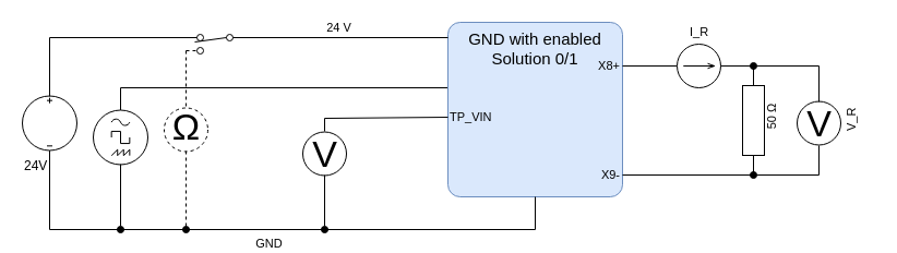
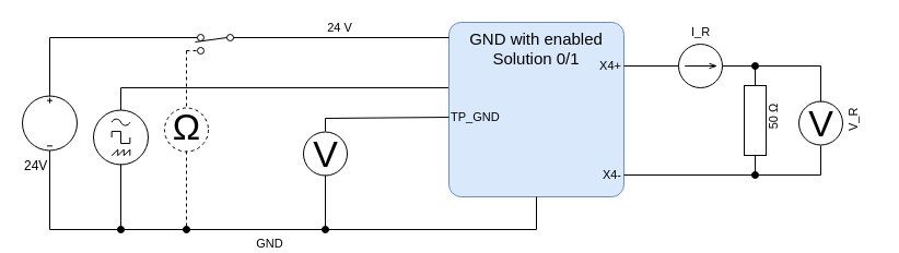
- <mxCell id="30" value="X8+" style="text;html=1;strokeColor=none;fillColor=none;align=right;verticalAlign=middle;whiteSpace=wrap;rounded=0;fontSize=11;" parent="1" vertex="1"><mxGeometry x="530" y="51.5" width="40" height="17" as="geometry" /></mxCell>
+ <mxCell id="30" value="X4+" style="text;html=1;strokeColor=none;fillColor=none;align=right;verticalAlign=middle;whiteSpace=wrap;rounded=0;fontSize=11;" parent="1" vertex="1"><mxGeometry x="530" y="51.5" width="40" height="17" as="geometry" /></mxCell>
- <mxCell id="6" value="TP_VIN" style="text;html=1;strokeColor=none;fillColor=none;align=left;verticalAlign=middle;whiteSpace=wrap;rounded=0;fontSize=11;" parent="1" vertex="1"><mxGeometry x="410" y="98" width="40" height="17" as="geometry" /></mxCell>
+ <mxCell id="6" value="TP_GND" style="text;html=1;strokeColor=none;fillColor=none;align=left;verticalAlign=middle;whiteSpace=wrap;rounded=0;fontSize=11;" parent="1" vertex="1"><mxGeometry x="410" y="98" width="40" height="17" as="geometry" /></mxCell>
- <mxCell id="31" value="X9-" style="text;html=1;strokeColor=none;fillColor=none;align=right;verticalAlign=middle;whiteSpace=wrap;rounded=0;fontSize=11;" parent="1" vertex="1"><mxGeometry x="530" y="151.5" width="40" height="17" as="geometry" /></mxCell>
+ <mxCell id="31" value="X4-" style="text;html=1;strokeColor=none;fillColor=none;align=right;verticalAlign=middle;whiteSpace=wrap;rounded=0;fontSize=11;" parent="1" vertex="1"><mxGeometry x="530" y="151.5" width="40" height="17" as="geometry" /></mxCell>
